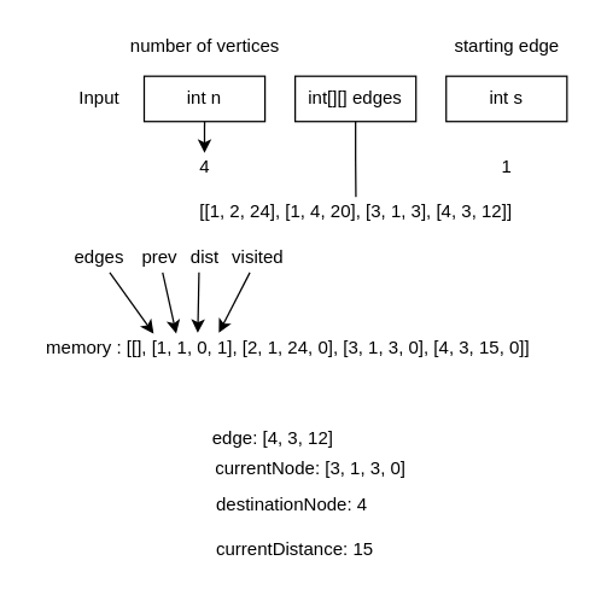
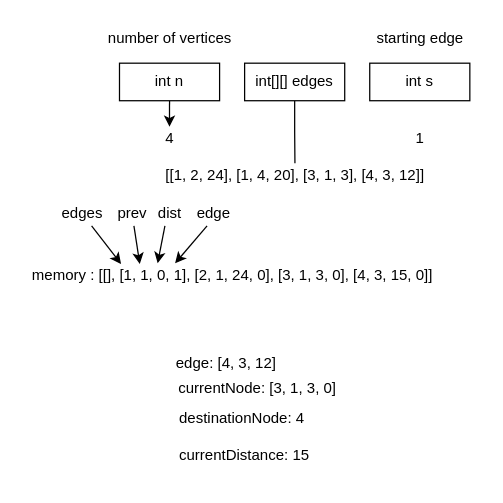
- <mxCell id="4" value="Input" style="text;html=1;align=center;verticalAlign=middle;resizable=0;points=[];autosize=1;" parent="1" vertex="1"><mxGeometry x="45" y="55" width="40" height="20" as="geometry" /></mxCell>
- <mxCell id="22" value="visited" style="text;html=1;align=center;verticalAlign=middle;resizable=0;points=[];autosize=1;" parent="1" vertex="1"><mxGeometry x="145" y="160" width="50" height="20" as="geometry" /></mxCell>
+ <mxCell id="22" value="edge" style="text;html=1;align=center;verticalAlign=middle;resizable=0;points=[];autosize=1;" parent="1" vertex="1"><mxGeometry x="145" y="160" width="50" height="20" as="geometry" /></mxCell>
- <mxCell id="13" value="memory : [[], [1, 1, 0, 1], [2, 1, 24, 0], [3, 1, 3, 0], [4, 3, 15, 0]]" style="text;html=1;align=center;verticalAlign=middle;resizable=0;points=[];autosize=1;" parent="1" vertex="1"><mxGeometry x="20" y="220" width="340" height="20" as="geometry" /></mxCell>
+ <mxCell id="13" value="memory : [[], [1, 1, 0, 1], [2, 1, 24, 0], [3, 1, 3, 0], [4, 3, 15, 0]]" style="text;html=1;align=center;verticalAlign=middle;resizable=0;points=[];autosize=1;" parent="1" vertex="1"><mxGeometry x="15" y="210" width="340" height="20" as="geometry" /></mxCell>
